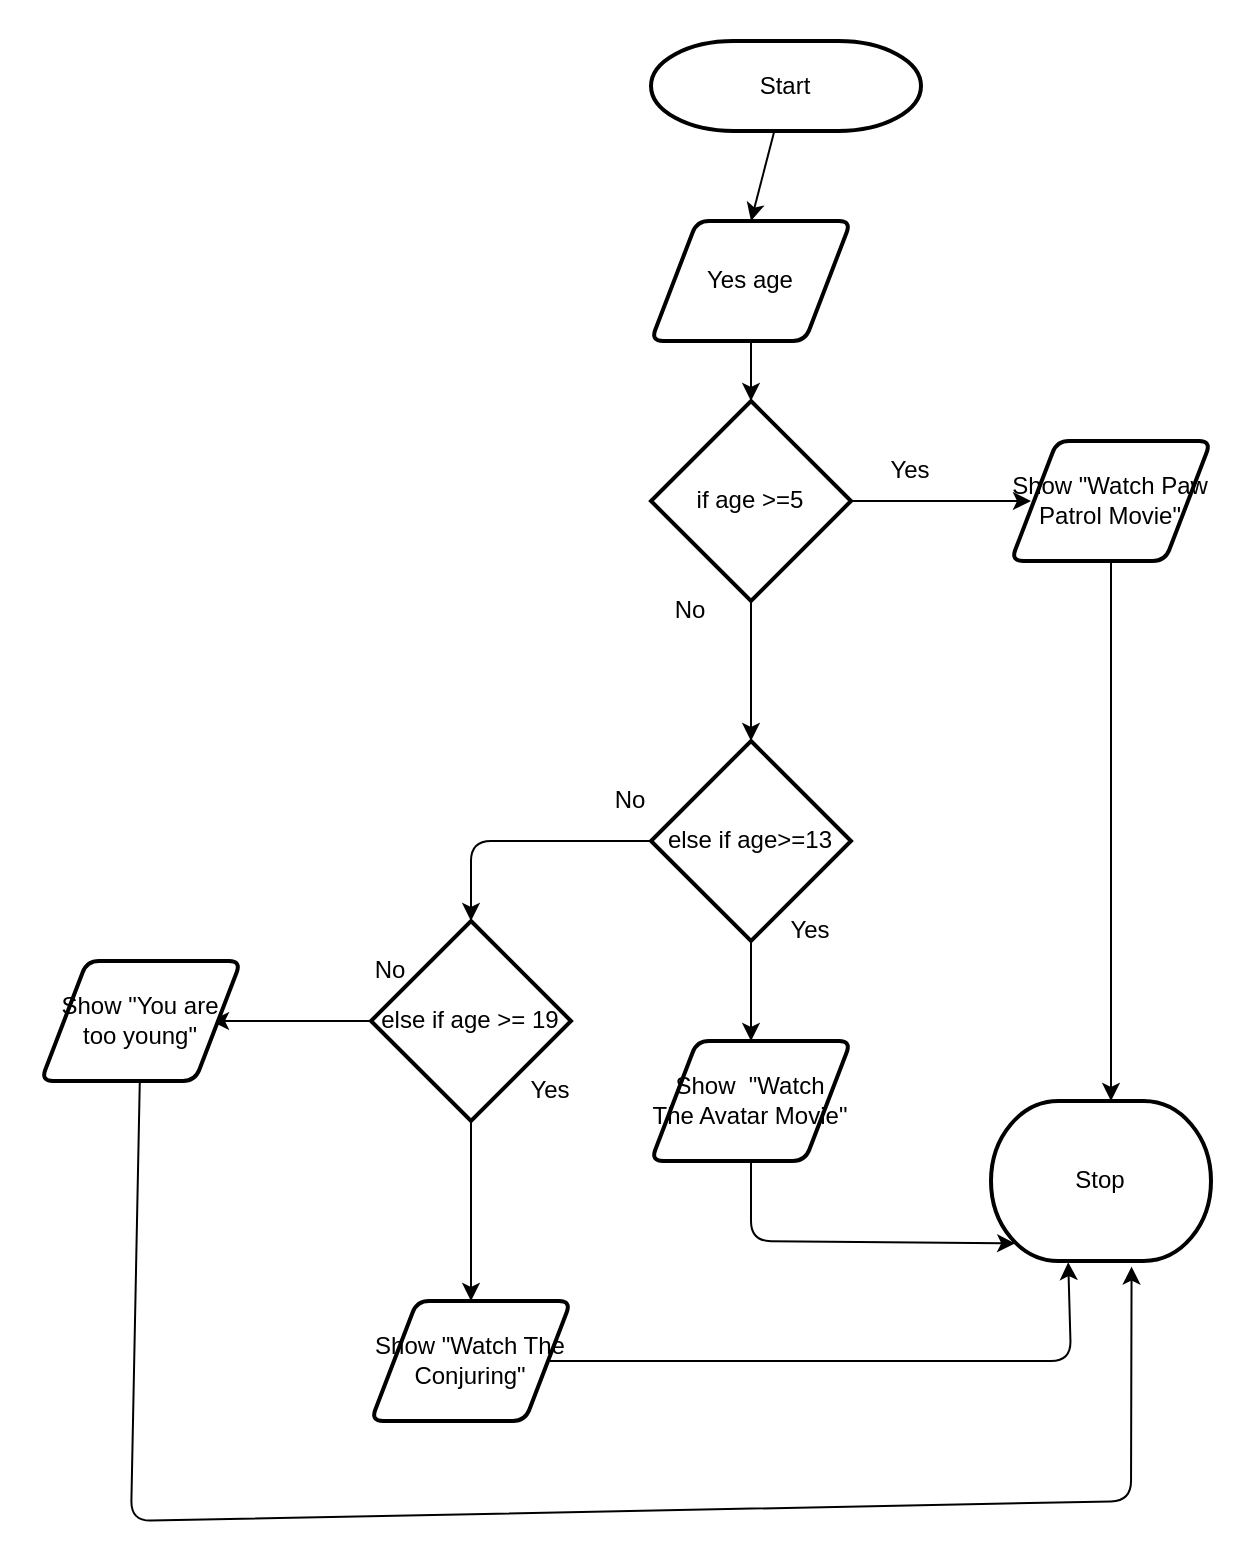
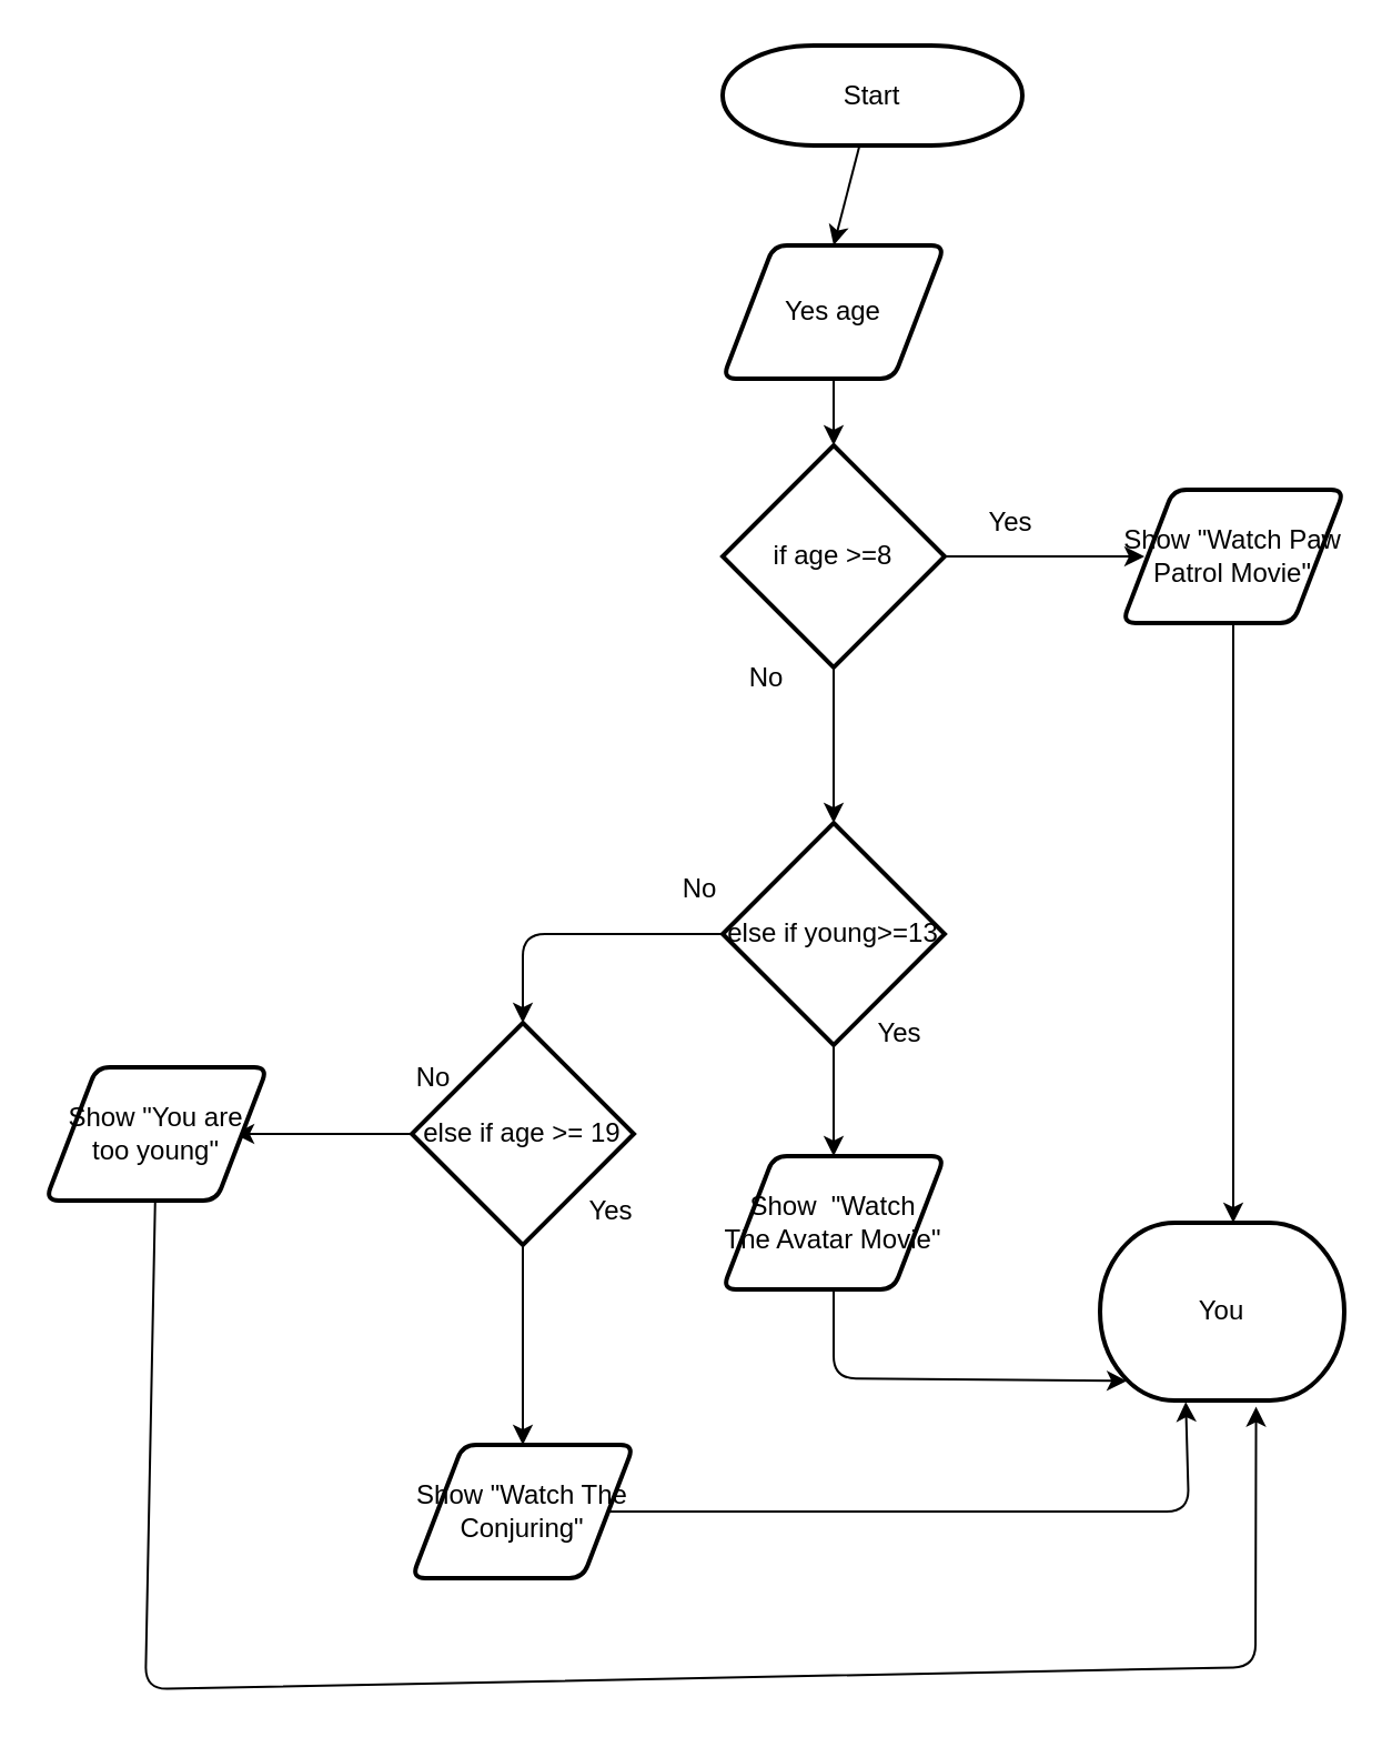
- <mxCell id="11" value="if age &amp;gt;=5" style="strokeWidth=2;html=1;shape=mxgraph.flowchart.decision;whiteSpace=wrap;" vertex="1" parent="1"><mxGeometry x="325" y="200" width="100" height="100" as="geometry" /></mxCell>
+ <mxCell id="11" value="if age &amp;gt;=8" style="strokeWidth=2;html=1;shape=mxgraph.flowchart.decision;whiteSpace=wrap;" vertex="1" parent="1"><mxGeometry x="325" y="200" width="100" height="100" as="geometry" /></mxCell>
- <mxCell id="16" value="else if age&amp;gt;=13" style="strokeWidth=2;html=1;shape=mxgraph.flowchart.decision;whiteSpace=wrap;" vertex="1" parent="1"><mxGeometry x="325" y="370" width="100" height="100" as="geometry" /></mxCell>
+ <mxCell id="16" value="else if young&amp;gt;=13" style="strokeWidth=2;html=1;shape=mxgraph.flowchart.decision;whiteSpace=wrap;" vertex="1" parent="1"><mxGeometry x="325" y="370" width="100" height="100" as="geometry" /></mxCell>
- <mxCell id="4" value="Stop" style="strokeWidth=2;html=1;shape=mxgraph.flowchart.terminator;whiteSpace=wrap;" parent="1" vertex="1"><mxGeometry x="495" y="550" width="110" height="80" as="geometry" /></mxCell>
+ <mxCell id="4" value="You" style="strokeWidth=2;html=1;shape=mxgraph.flowchart.terminator;whiteSpace=wrap;" parent="1" vertex="1"><mxGeometry x="495" y="550" width="110" height="80" as="geometry" /></mxCell>
